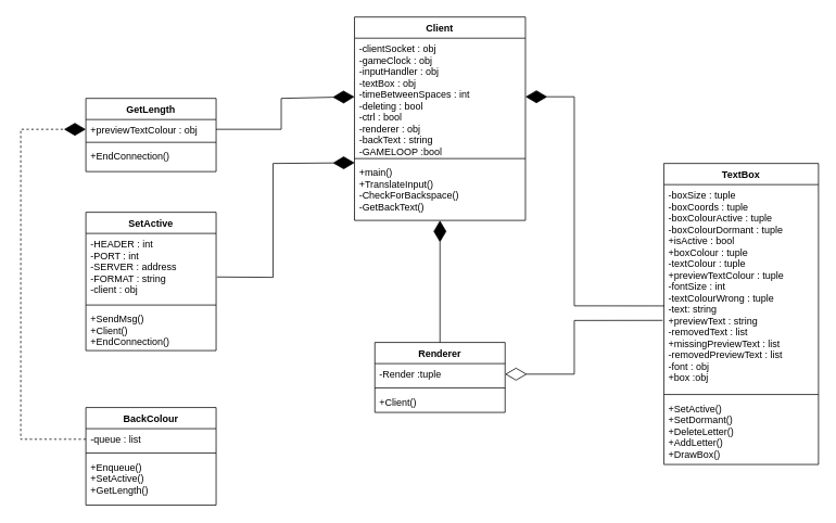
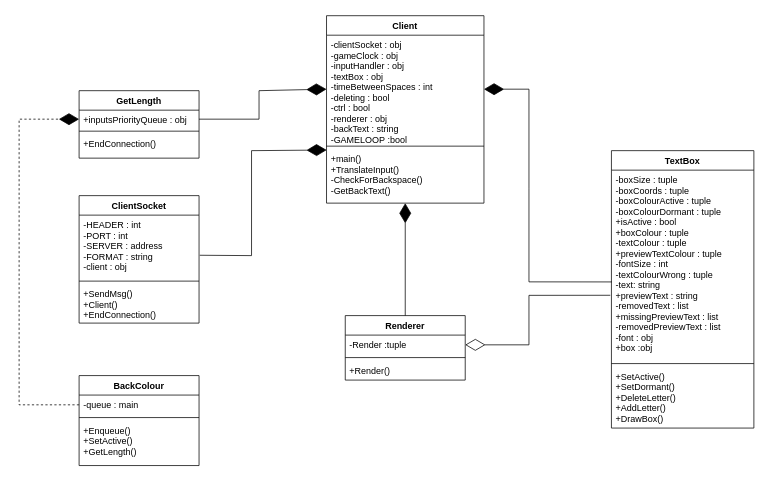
- <mxCell id="7" value="+previewTextColour : obj" style="text;strokeColor=none;fillColor=none;align=left;verticalAlign=top;spacingLeft=4;spacingRight=4;overflow=hidden;rotatable=0;points=[[0,0.5],[1,0.5]];portConstraint=eastwest;" parent="6" vertex="1"><mxGeometry y="26" width="160" height="24" as="geometry" /></mxCell>
+ <mxCell id="7" value="+inputsPriorityQueue : obj" style="text;strokeColor=none;fillColor=none;align=left;verticalAlign=top;spacingLeft=4;spacingRight=4;overflow=hidden;rotatable=0;points=[[0,0.5],[1,0.5]];portConstraint=eastwest;" parent="6" vertex="1"><mxGeometry y="26" width="160" height="24" as="geometry" /></mxCell>
- <mxCell id="22" value="SetActive" style="swimlane;fontStyle=1;align=center;verticalAlign=top;childLayout=stackLayout;horizontal=1;startSize=26;horizontalStack=0;resizeParent=1;resizeParentMax=0;resizeLast=0;collapsible=1;marginBottom=0;" parent="1" vertex="1"><mxGeometry x="100" y="260" width="160" height="170" as="geometry" /></mxCell>
+ <mxCell id="22" value="ClientSocket" style="swimlane;fontStyle=1;align=center;verticalAlign=top;childLayout=stackLayout;horizontal=1;startSize=26;horizontalStack=0;resizeParent=1;resizeParentMax=0;resizeLast=0;collapsible=1;marginBottom=0;" parent="1" vertex="1"><mxGeometry x="100" y="260" width="160" height="170" as="geometry" /></mxCell>
- <mxCell id="13" value="+Client()" style="text;strokeColor=none;fillColor=none;align=left;verticalAlign=top;spacingLeft=4;spacingRight=4;overflow=hidden;rotatable=0;points=[[0,0.5],[1,0.5]];portConstraint=eastwest;" parent="10" vertex="1"><mxGeometry y="60" width="160" height="26" as="geometry" /></mxCell>
+ <mxCell id="13" value="+Render()" style="text;strokeColor=none;fillColor=none;align=left;verticalAlign=top;spacingLeft=4;spacingRight=4;overflow=hidden;rotatable=0;points=[[0,0.5],[1,0.5]];portConstraint=eastwest;" parent="10" vertex="1"><mxGeometry y="60" width="160" height="26" as="geometry" /></mxCell>
- <mxCell id="28" value="-queue : list" style="text;strokeColor=none;fillColor=none;align=left;verticalAlign=top;spacingLeft=4;spacingRight=4;overflow=hidden;rotatable=0;points=[[0,0.5],[1,0.5]];portConstraint=eastwest;" vertex="1" parent="27"><mxGeometry y="26" width="160" height="26" as="geometry" /></mxCell>
+ <mxCell id="28" value="-queue : main" style="text;strokeColor=none;fillColor=none;align=left;verticalAlign=top;spacingLeft=4;spacingRight=4;overflow=hidden;rotatable=0;points=[[0,0.5],[1,0.5]];portConstraint=eastwest;" vertex="1" parent="27"><mxGeometry y="26" width="160" height="26" as="geometry" /></mxCell>
